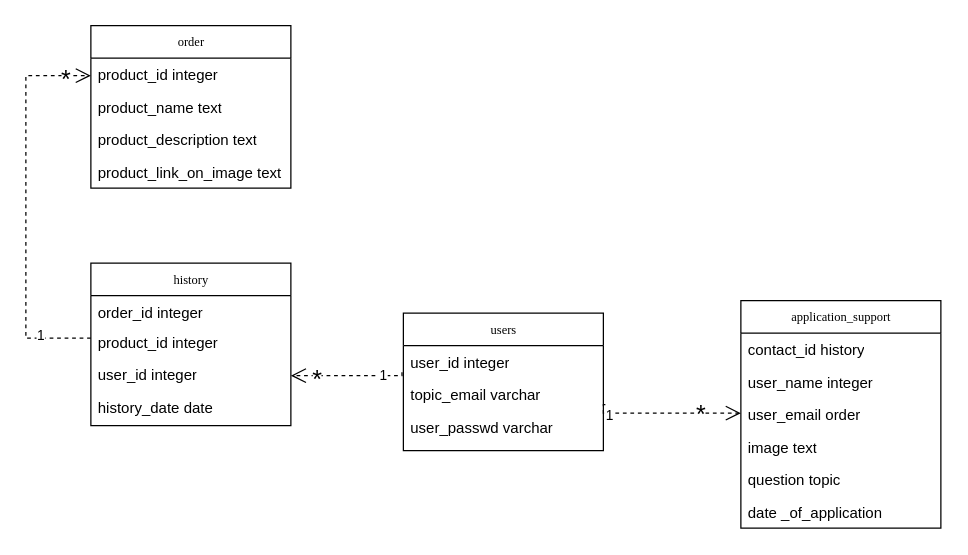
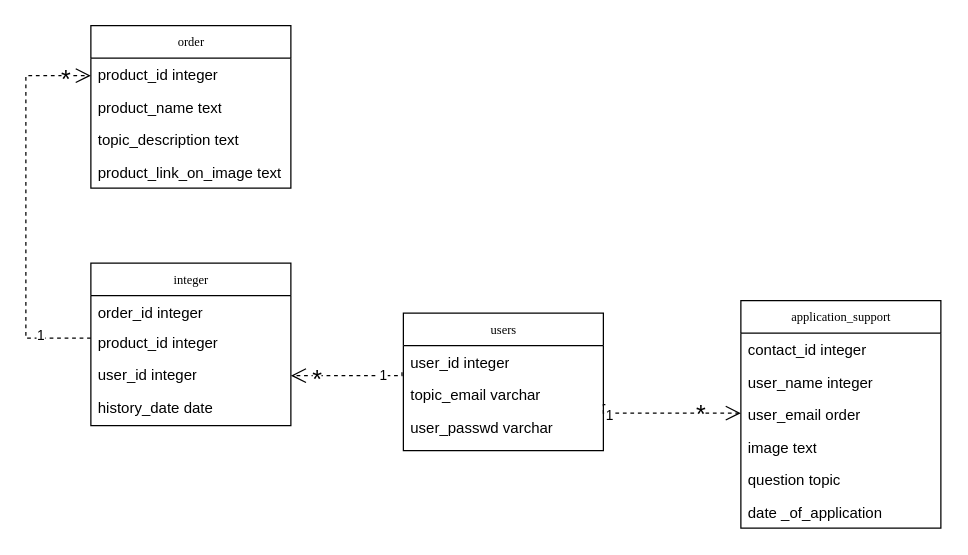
- <mxCell id="5" value="product_description text" style="text;html=1;strokeColor=none;fillColor=none;align=left;verticalAlign=top;spacingLeft=4;spacingRight=4;whiteSpace=wrap;overflow=hidden;rotatable=0;points=[[0,0.5],[1,0.5]];portConstraint=eastwest;" parent="2" vertex="1"><mxGeometry y="78" width="160" height="26" as="geometry" /></mxCell>
+ <mxCell id="5" value="topic_description text" style="text;html=1;strokeColor=none;fillColor=none;align=left;verticalAlign=top;spacingLeft=4;spacingRight=4;whiteSpace=wrap;overflow=hidden;rotatable=0;points=[[0,0.5],[1,0.5]];portConstraint=eastwest;" parent="2" vertex="1"><mxGeometry y="78" width="160" height="26" as="geometry" /></mxCell>
- <mxCell id="7" value="history" style="swimlane;html=1;fontStyle=0;childLayout=stackLayout;horizontal=1;startSize=26;fillColor=none;horizontalStack=0;resizeParent=1;resizeLast=0;collapsible=1;marginBottom=0;swimlaneFillColor=#ffffff;rounded=0;shadow=0;comic=0;labelBackgroundColor=none;strokeWidth=1;fontFamily=Verdana;fontSize=10;align=center;" parent="1" vertex="1"><mxGeometry x="72" y="210" width="160" height="130" as="geometry" /></mxCell>
+ <mxCell id="7" value="integer" style="swimlane;html=1;fontStyle=0;childLayout=stackLayout;horizontal=1;startSize=26;fillColor=none;horizontalStack=0;resizeParent=1;resizeLast=0;collapsible=1;marginBottom=0;swimlaneFillColor=#ffffff;rounded=0;shadow=0;comic=0;labelBackgroundColor=none;strokeWidth=1;fontFamily=Verdana;fontSize=10;align=center;" parent="1" vertex="1"><mxGeometry x="72" y="210" width="160" height="130" as="geometry" /></mxCell>
- <mxCell id="17" value="contact_id history" style="text;html=1;strokeColor=none;fillColor=none;align=left;verticalAlign=top;spacingLeft=4;spacingRight=4;whiteSpace=wrap;overflow=hidden;rotatable=0;points=[[0,0.5],[1,0.5]];portConstraint=eastwest;" parent="16" vertex="1"><mxGeometry y="26" width="160" height="26" as="geometry" /></mxCell>
+ <mxCell id="17" value="contact_id integer" style="text;html=1;strokeColor=none;fillColor=none;align=left;verticalAlign=top;spacingLeft=4;spacingRight=4;whiteSpace=wrap;overflow=hidden;rotatable=0;points=[[0,0.5],[1,0.5]];portConstraint=eastwest;" parent="16" vertex="1"><mxGeometry y="26" width="160" height="26" as="geometry" /></mxCell>
